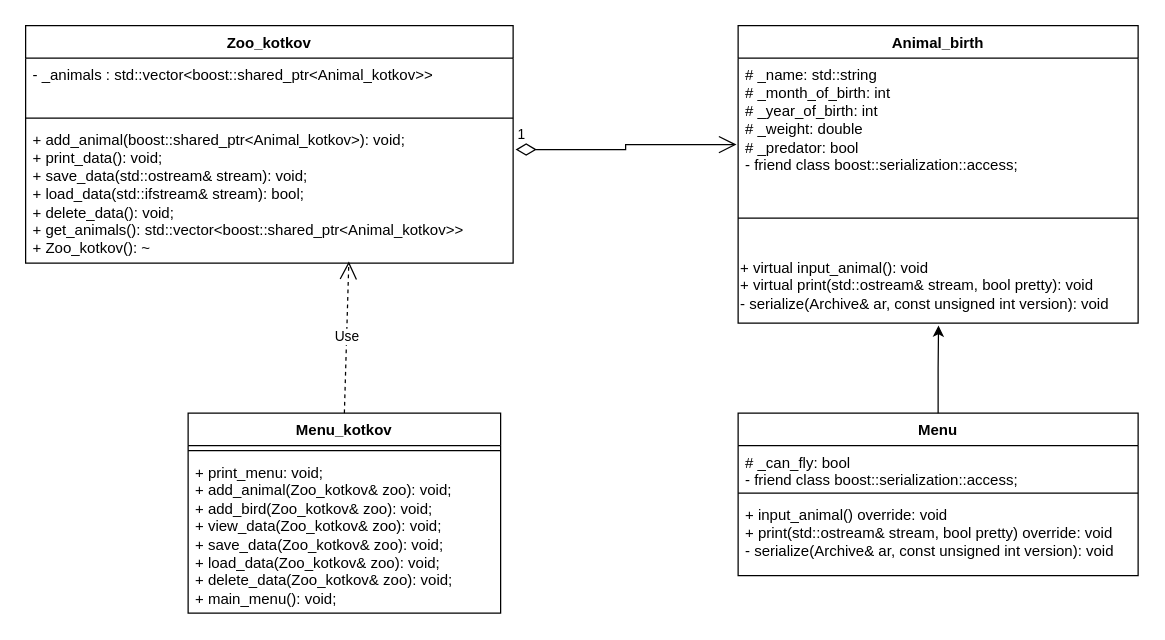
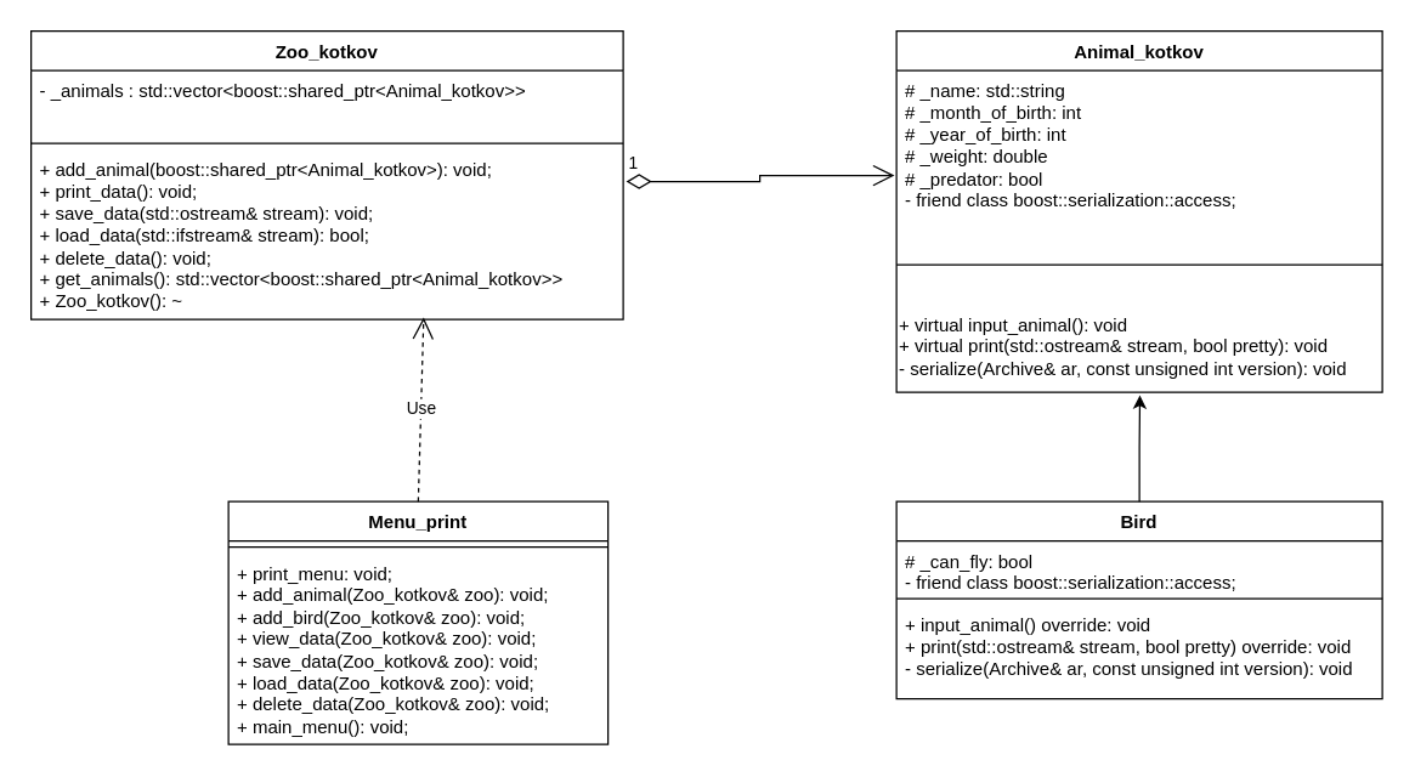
- <mxCell id="2" value="Animal_birth" style="swimlane;fontStyle=1;align=center;verticalAlign=top;childLayout=stackLayout;horizontal=1;startSize=26;horizontalStack=0;resizeParent=1;resizeParentMax=0;resizeLast=0;collapsible=1;marginBottom=0;whiteSpace=wrap;html=1;" vertex="1" parent="1"><mxGeometry x="590" y="20" width="320" height="238" as="geometry" /></mxCell>
+ <mxCell id="2" value="Animal_kotkov" style="swimlane;fontStyle=1;align=center;verticalAlign=top;childLayout=stackLayout;horizontal=1;startSize=26;horizontalStack=0;resizeParent=1;resizeParentMax=0;resizeLast=0;collapsible=1;marginBottom=0;whiteSpace=wrap;html=1;" vertex="1" parent="1"><mxGeometry x="590" y="20" width="320" height="238" as="geometry" /></mxCell>
- <mxCell id="16" value="Menu_kotkov&lt;div&gt;&lt;br&gt;&lt;/div&gt;" style="swimlane;fontStyle=1;align=center;verticalAlign=top;childLayout=stackLayout;horizontal=1;startSize=26;horizontalStack=0;resizeParent=1;resizeParentMax=0;resizeLast=0;collapsible=1;marginBottom=0;whiteSpace=wrap;html=1;" vertex="1" parent="1"><mxGeometry x="150" y="330" width="250" height="160" as="geometry" /></mxCell>
+ <mxCell id="16" value="Menu_print&lt;div&gt;&lt;br&gt;&lt;/div&gt;" style="swimlane;fontStyle=1;align=center;verticalAlign=top;childLayout=stackLayout;horizontal=1;startSize=26;horizontalStack=0;resizeParent=1;resizeParentMax=0;resizeLast=0;collapsible=1;marginBottom=0;whiteSpace=wrap;html=1;" vertex="1" parent="1"><mxGeometry x="150" y="330" width="250" height="160" as="geometry" /></mxCell>
- <mxCell id="6" value="Menu" style="swimlane;fontStyle=1;align=center;verticalAlign=top;childLayout=stackLayout;horizontal=1;startSize=26;horizontalStack=0;resizeParent=1;resizeParentMax=0;resizeLast=0;collapsible=1;marginBottom=0;whiteSpace=wrap;html=1;" vertex="1" parent="1"><mxGeometry x="590" y="330" width="320" height="130" as="geometry" /></mxCell>
+ <mxCell id="6" value="Bird" style="swimlane;fontStyle=1;align=center;verticalAlign=top;childLayout=stackLayout;horizontal=1;startSize=26;horizontalStack=0;resizeParent=1;resizeParentMax=0;resizeLast=0;collapsible=1;marginBottom=0;whiteSpace=wrap;html=1;" vertex="1" parent="1"><mxGeometry x="590" y="330" width="320" height="130" as="geometry" /></mxCell>
